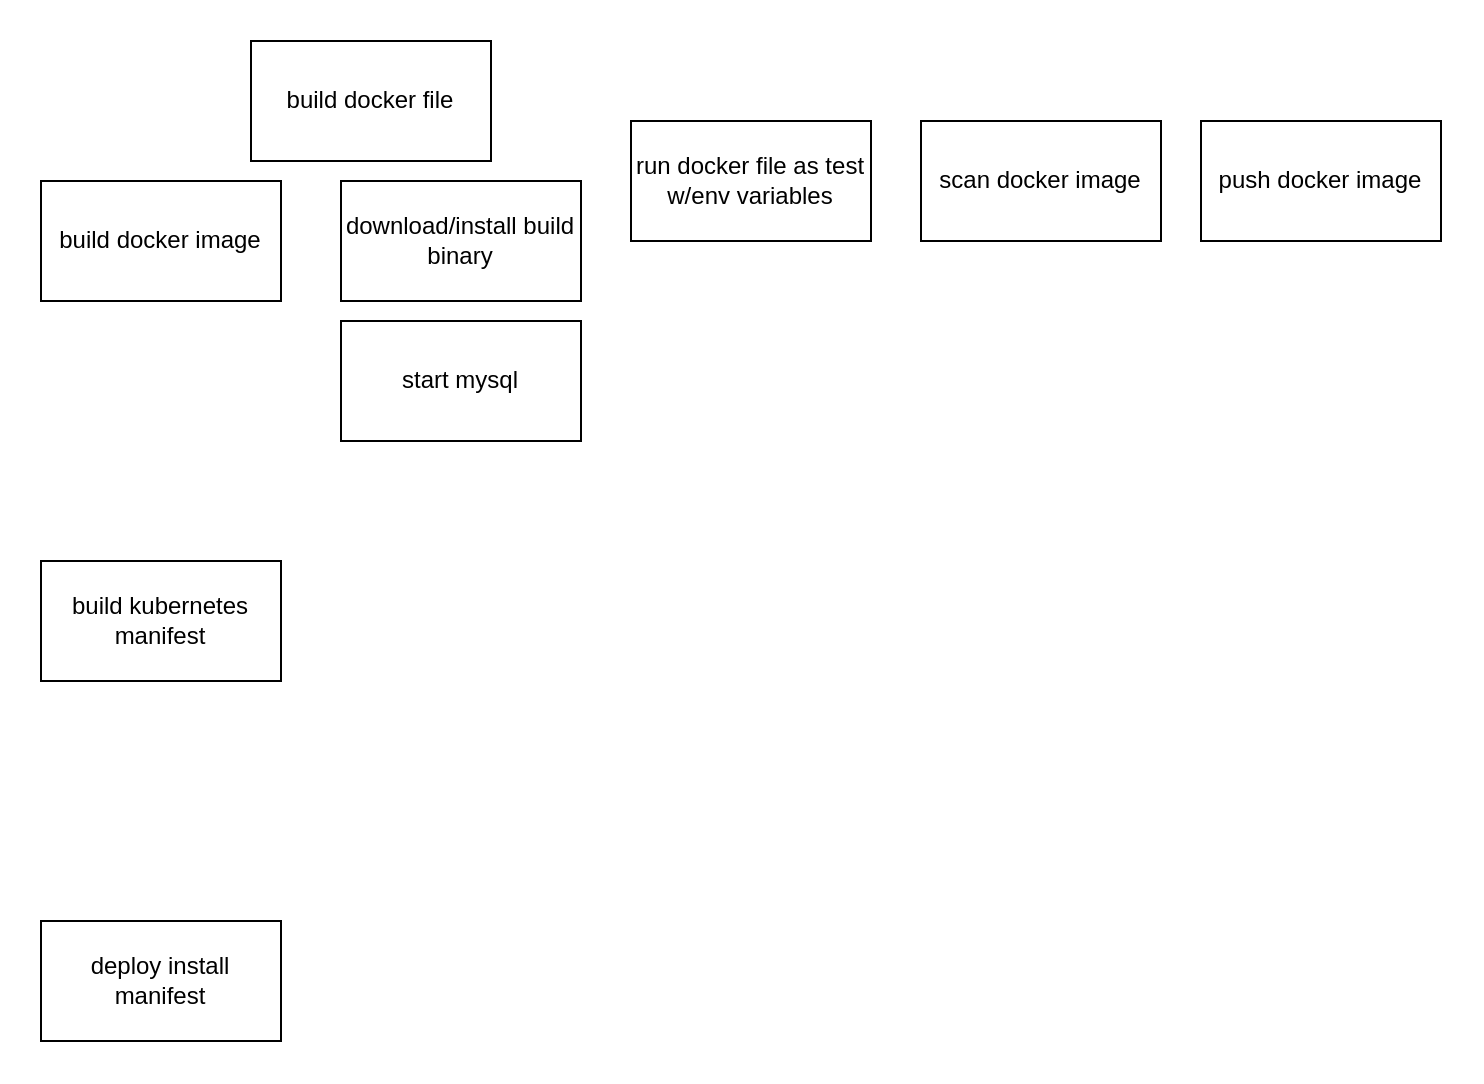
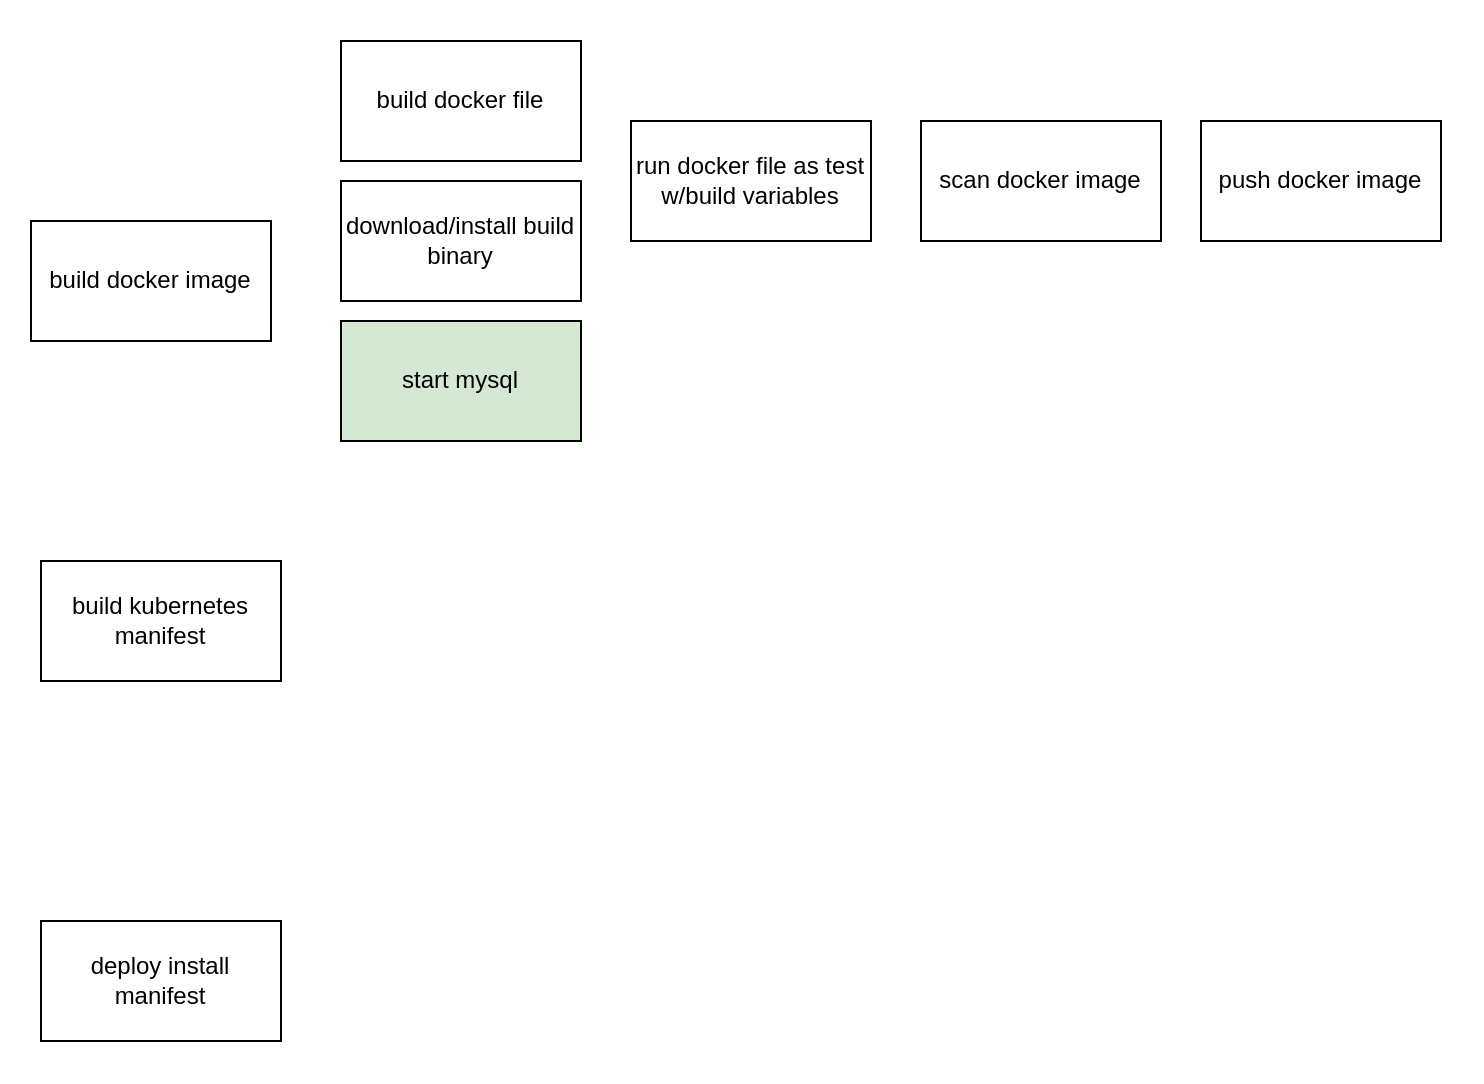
- <mxCell id="5" value="build docker file" style="rounded=0;whiteSpace=wrap;html=1;" vertex="1" parent="1"><mxGeometry x="125" y="20" width="120" height="60" as="geometry" /></mxCell>
+ <mxCell id="5" value="build docker file" style="rounded=0;whiteSpace=wrap;html=1;" vertex="1" parent="1"><mxGeometry x="170" y="20" width="120" height="60" as="geometry" /></mxCell>
- <mxCell id="6" value="run docker file as test w/env variables" style="rounded=0;whiteSpace=wrap;html=1;" vertex="1" parent="1"><mxGeometry x="315" y="60" width="120" height="60" as="geometry" /></mxCell>
+ <mxCell id="6" value="run docker file as test w/build variables" style="rounded=0;whiteSpace=wrap;html=1;" vertex="1" parent="1"><mxGeometry x="315" y="60" width="120" height="60" as="geometry" /></mxCell>
- <mxCell id="2" value="build docker image" style="rounded=0;whiteSpace=wrap;html=1;" vertex="1" parent="1"><mxGeometry x="20" y="90" width="120" height="60" as="geometry" /></mxCell>
+ <mxCell id="2" value="build docker image" style="rounded=0;whiteSpace=wrap;html=1;" vertex="1" parent="1"><mxGeometry x="15" y="110" width="120" height="60" as="geometry" /></mxCell>
- <mxCell id="10" value="start mysql" style="rounded=0;whiteSpace=wrap;html=1;" vertex="1" parent="1"><mxGeometry x="170" y="160" width="120" height="60" as="geometry" /></mxCell>
+ <mxCell id="10" value="start mysql" style="rounded=0;whiteSpace=wrap;html=1;fillColor=#d5e8d4;" vertex="1" parent="1"><mxGeometry x="170" y="160" width="120" height="60" as="geometry" /></mxCell>
